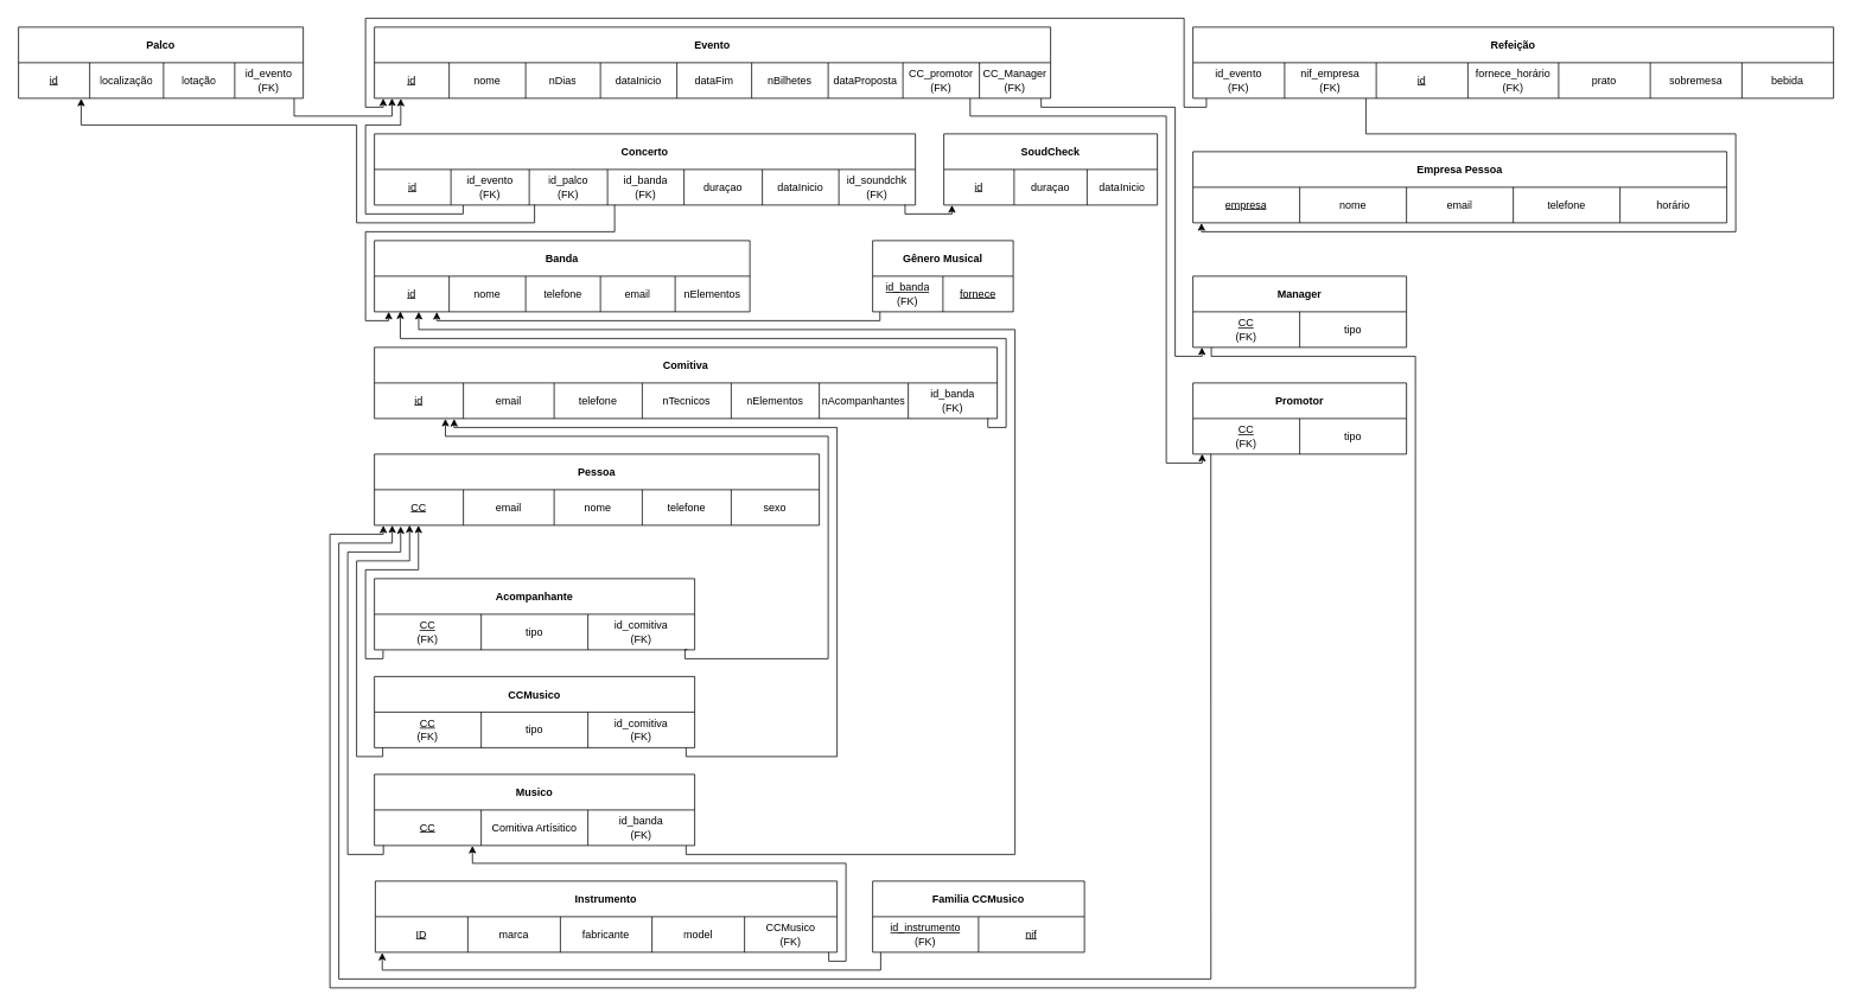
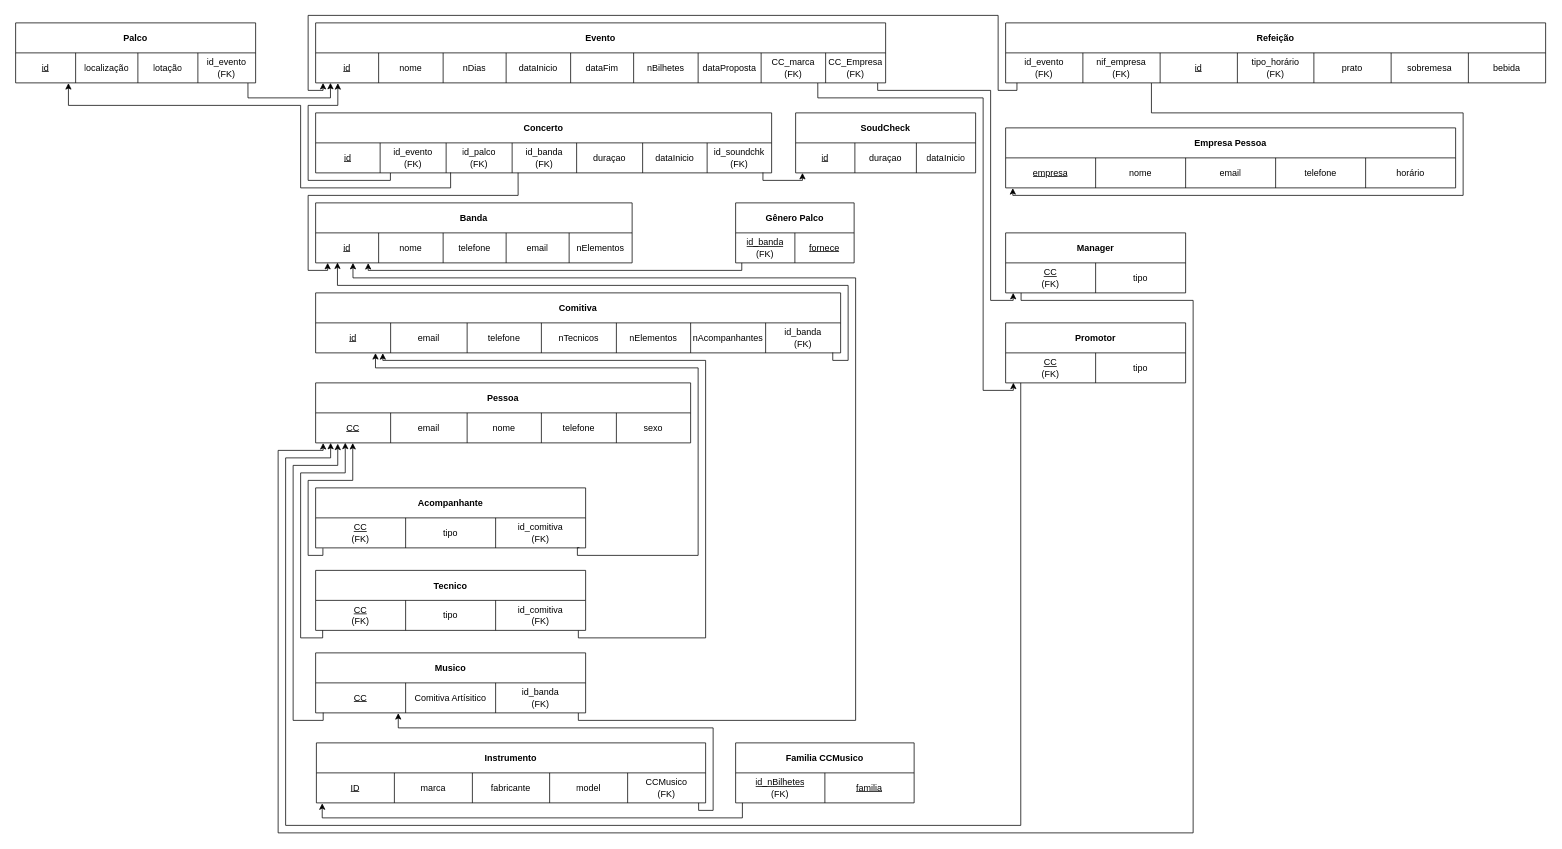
- <mxCell id="11" value="&lt;span&gt;CC_promotor&lt;br&gt;(FK)&lt;br&gt;&lt;/span&gt;" style="shape=partialRectangle;html=1;whiteSpace=wrap;connectable=0;fillColor=none;top=0;left=0;bottom=0;right=0;overflow=hidden;" parent="3" vertex="1"><mxGeometry x="594" width="86" height="40" as="geometry"><mxRectangle width="86" height="40" as="alternateBounds" /></mxGeometry></mxCell>
+ <mxCell id="11" value="&lt;span&gt;CC_marca&lt;br&gt;(FK)&lt;br&gt;&lt;/span&gt;" style="shape=partialRectangle;html=1;whiteSpace=wrap;connectable=0;fillColor=none;top=0;left=0;bottom=0;right=0;overflow=hidden;" parent="3" vertex="1"><mxGeometry x="594" width="86" height="40" as="geometry"><mxRectangle width="86" height="40" as="alternateBounds" /></mxGeometry></mxCell>
- <mxCell id="12" value="CC_Manager&lt;br&gt;(FK)" style="shape=partialRectangle;html=1;whiteSpace=wrap;connectable=0;fillColor=none;top=0;left=0;bottom=0;right=0;overflow=hidden;" parent="3" vertex="1"><mxGeometry x="680" width="80" height="40" as="geometry"><mxRectangle width="80" height="40" as="alternateBounds" /></mxGeometry></mxCell>
+ <mxCell id="12" value="CC_Empresa&lt;br&gt;(FK)" style="shape=partialRectangle;html=1;whiteSpace=wrap;connectable=0;fillColor=none;top=0;left=0;bottom=0;right=0;overflow=hidden;" parent="3" vertex="1"><mxGeometry x="680" width="80" height="40" as="geometry"><mxRectangle width="80" height="40" as="alternateBounds" /></mxGeometry></mxCell>
- <mxCell id="97" value="fornece_horário&lt;br&gt;(FK)" style="shape=partialRectangle;html=1;whiteSpace=wrap;connectable=0;fillColor=none;top=0;left=0;bottom=0;right=0;overflow=hidden;" parent="93" vertex="1"><mxGeometry x="309" width="102" height="40" as="geometry"><mxRectangle width="102" height="40" as="alternateBounds" /></mxGeometry></mxCell>
+ <mxCell id="97" value="tipo_horário&lt;br&gt;(FK)" style="shape=partialRectangle;html=1;whiteSpace=wrap;connectable=0;fillColor=none;top=0;left=0;bottom=0;right=0;overflow=hidden;" parent="93" vertex="1"><mxGeometry x="309" width="102" height="40" as="geometry"><mxRectangle width="102" height="40" as="alternateBounds" /></mxGeometry></mxCell>
- <mxCell id="37" value="Gênero Musical" style="shape=table;startSize=40;container=1;collapsible=0;childLayout=tableLayout;fontStyle=1;align=center;" parent="1" vertex="1"><mxGeometry x="980" y="270" width="158" height="80" as="geometry" /></mxCell>
+ <mxCell id="37" value="Gênero Palco" style="shape=table;startSize=40;container=1;collapsible=0;childLayout=tableLayout;fontStyle=1;align=center;" parent="1" vertex="1"><mxGeometry x="980" y="270" width="158" height="80" as="geometry" /></mxCell>
- <mxCell id="70" value="CCMusico" style="shape=table;startSize=40;container=1;collapsible=0;childLayout=tableLayout;fontStyle=1;align=center;" parent="1" vertex="1"><mxGeometry x="420" y="760" width="360" height="80" as="geometry" /></mxCell>
+ <mxCell id="70" value="Tecnico" style="shape=table;startSize=40;container=1;collapsible=0;childLayout=tableLayout;fontStyle=1;align=center;" parent="1" vertex="1"><mxGeometry x="420" y="760" width="360" height="80" as="geometry" /></mxCell>
- <mxCell id="88" value="&lt;u&gt;id_instrumento&lt;/u&gt;&lt;br&gt;(FK)" style="shape=partialRectangle;html=1;whiteSpace=wrap;connectable=0;fillColor=none;top=0;left=0;bottom=0;right=0;overflow=hidden;" parent="87" vertex="1"><mxGeometry width="119" height="40" as="geometry"><mxRectangle width="119" height="40" as="alternateBounds" /></mxGeometry></mxCell>
+ <mxCell id="88" value="&lt;u&gt;id_nBilhetes&lt;/u&gt;&lt;br&gt;(FK)" style="shape=partialRectangle;html=1;whiteSpace=wrap;connectable=0;fillColor=none;top=0;left=0;bottom=0;right=0;overflow=hidden;" parent="87" vertex="1"><mxGeometry width="119" height="40" as="geometry"><mxRectangle width="119" height="40" as="alternateBounds" /></mxGeometry></mxCell>
- <mxCell id="89" value="&lt;u&gt;nif&lt;/u&gt;" style="shape=partialRectangle;html=1;whiteSpace=wrap;connectable=0;fillColor=none;top=0;left=0;bottom=0;right=0;overflow=hidden;" parent="87" vertex="1"><mxGeometry x="119" width="119" height="40" as="geometry"><mxRectangle width="119" height="40" as="alternateBounds" /></mxGeometry></mxCell>
+ <mxCell id="89" value="&lt;u&gt;familia&lt;/u&gt;" style="shape=partialRectangle;html=1;whiteSpace=wrap;connectable=0;fillColor=none;top=0;left=0;bottom=0;right=0;overflow=hidden;" parent="87" vertex="1"><mxGeometry x="119" width="119" height="40" as="geometry"><mxRectangle width="119" height="40" as="alternateBounds" /></mxGeometry></mxCell>
